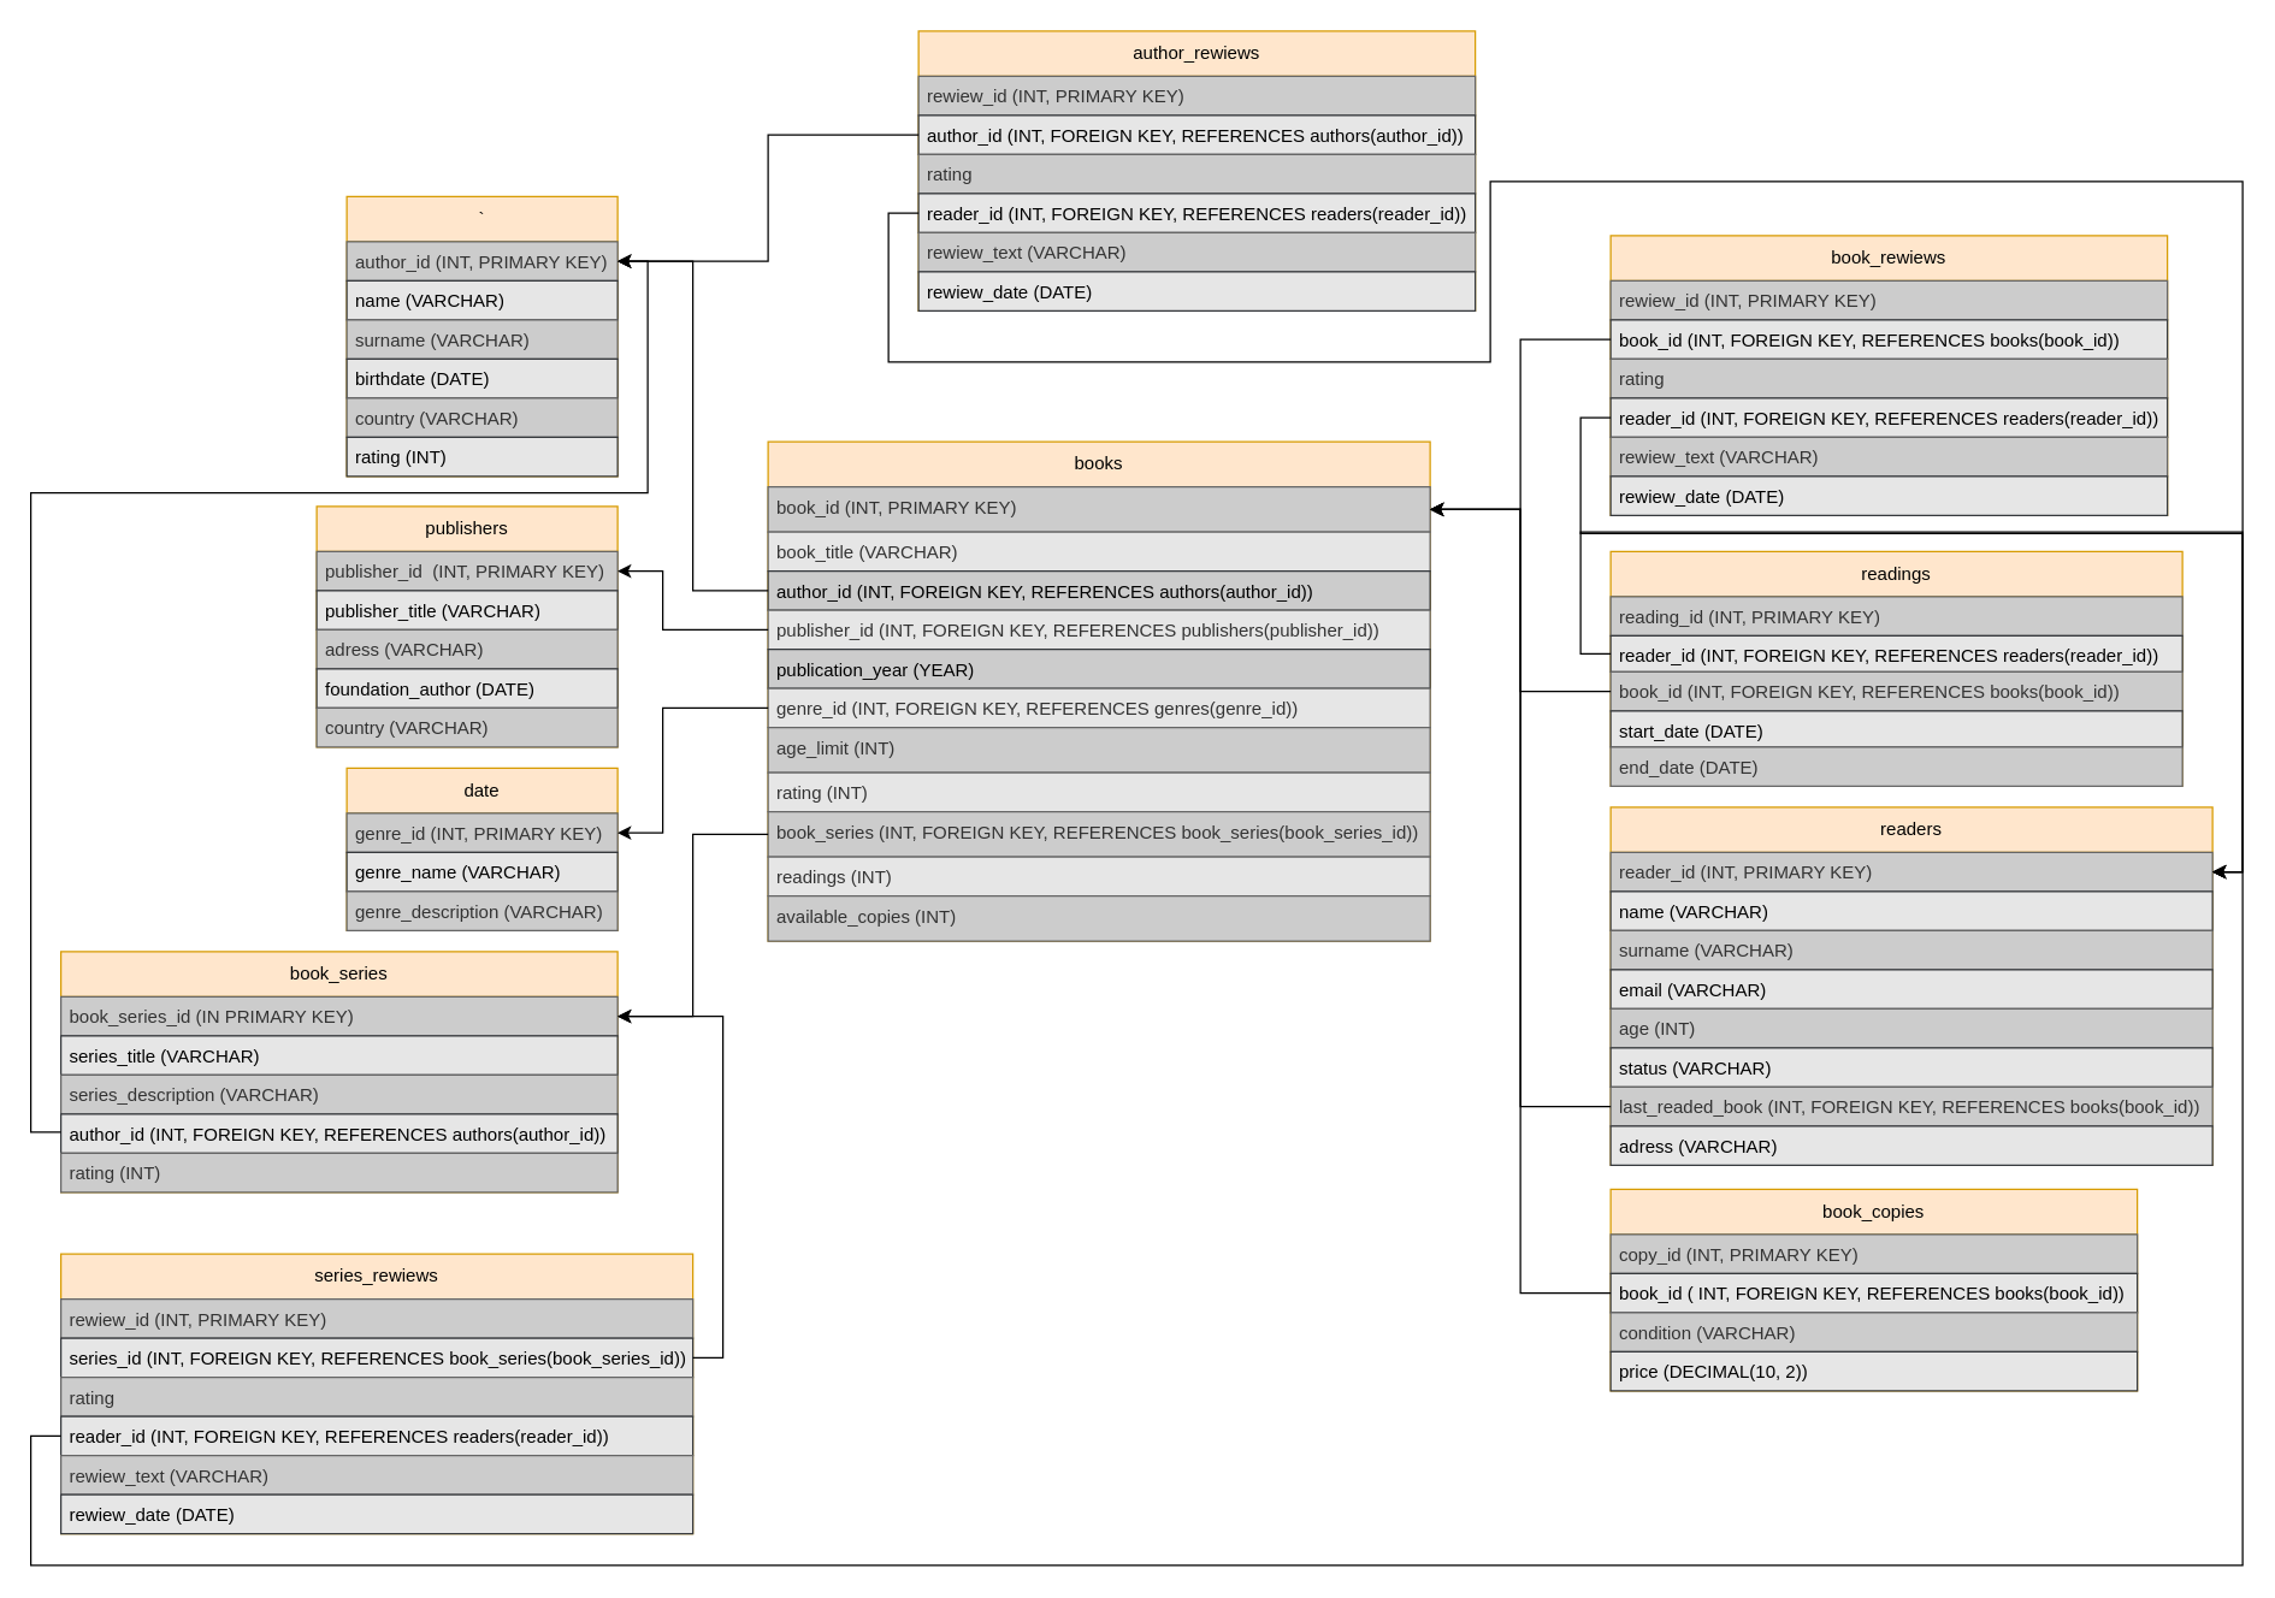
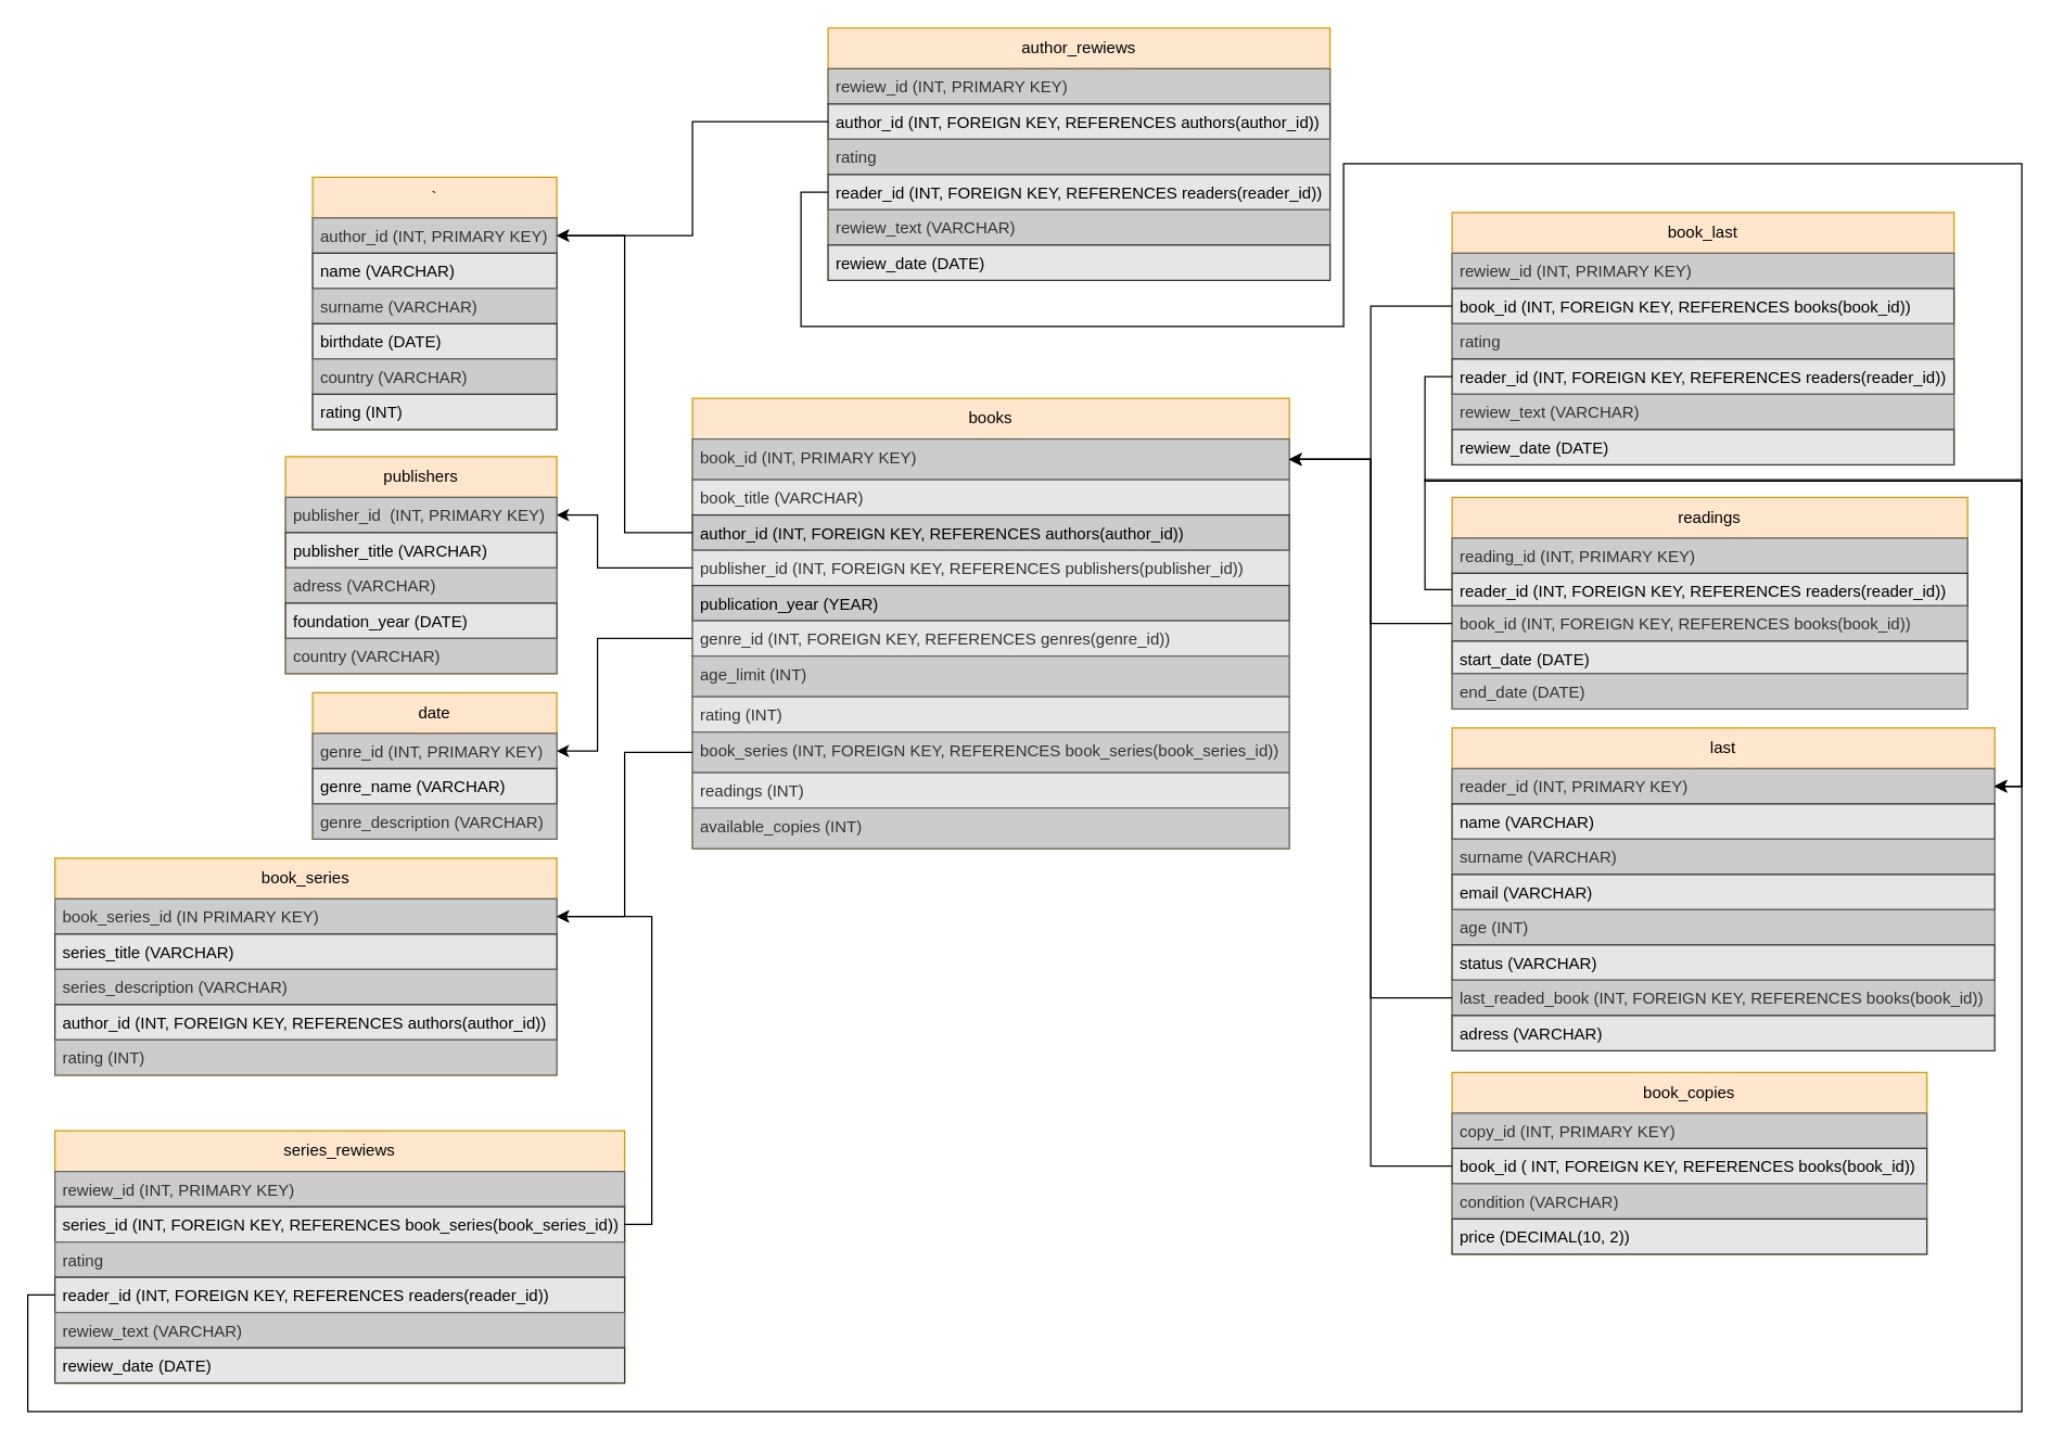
- <mxCell id="45" value="book_rewiews" style="swimlane;fontStyle=0;childLayout=stackLayout;horizontal=1;startSize=30;fillColor=#ffe6cc;horizontalStack=0;resizeParent=1;resizeParentMax=0;resizeLast=0;collapsible=1;marginBottom=0;whiteSpace=wrap;html=1;strokeColor=#d79b00;rounded=0;glass=0;shadow=0;" vertex="1" parent="1"><mxGeometry x="1070" y="156" width="370" height="186" as="geometry"><mxRectangle x="60" y="250" width="100" height="30" as="alternateBounds" /></mxGeometry></mxCell>
+ <mxCell id="45" value="book_last" style="swimlane;fontStyle=0;childLayout=stackLayout;horizontal=1;startSize=30;fillColor=#ffe6cc;horizontalStack=0;resizeParent=1;resizeParentMax=0;resizeLast=0;collapsible=1;marginBottom=0;whiteSpace=wrap;html=1;strokeColor=#d79b00;rounded=0;glass=0;shadow=0;" vertex="1" parent="1"><mxGeometry x="1070" y="156" width="370" height="186" as="geometry"><mxRectangle x="60" y="250" width="100" height="30" as="alternateBounds" /></mxGeometry></mxCell>
- <mxCell id="93" style="edgeStyle=orthogonalEdgeStyle;rounded=0;orthogonalLoop=1;jettySize=auto;html=1;exitX=0;exitY=0.75;exitDx=0;exitDy=0;entryX=1;entryY=0.5;entryDx=0;entryDy=0;" edge="1" parent="1" source="53" target="3"><mxGeometry relative="1" as="geometry"><mxPoint x="40" y="750" as="sourcePoint" /><mxPoint x="410" y="170" as="targetPoint" /><Array as="points"><mxPoint x="20" y="752" /><mxPoint x="20" y="327" /><mxPoint x="430" y="327" /><mxPoint x="430" y="173" /></Array></mxGeometry></mxCell>
- <mxCell id="25" value="foundation_author (DATE)" style="text;strokeColor=#36393d;fillColor=#E6E6E6;align=left;verticalAlign=top;spacingLeft=4;spacingRight=4;overflow=hidden;rotatable=0;points=[[0,0.5],[1,0.5]];portConstraint=eastwest;whiteSpace=wrap;html=1;rounded=0;glass=0;shadow=0;" vertex="1" parent="21"><mxGeometry y="108" width="200" height="26" as="geometry" /></mxCell>
+ <mxCell id="25" value="foundation_year (DATE)" style="text;strokeColor=#36393d;fillColor=#E6E6E6;align=left;verticalAlign=top;spacingLeft=4;spacingRight=4;overflow=hidden;rotatable=0;points=[[0,0.5],[1,0.5]];portConstraint=eastwest;whiteSpace=wrap;html=1;rounded=0;glass=0;shadow=0;" vertex="1" parent="21"><mxGeometry y="108" width="200" height="26" as="geometry" /></mxCell>
- <mxCell id="36" value="readers" style="swimlane;fontStyle=0;childLayout=stackLayout;horizontal=1;startSize=30;fillColor=#ffe6cc;horizontalStack=0;resizeParent=1;resizeParentMax=0;resizeLast=0;collapsible=1;marginBottom=0;whiteSpace=wrap;html=1;strokeColor=#d79b00;rounded=0;glass=0;shadow=0;" vertex="1" parent="1"><mxGeometry x="1070" y="536" width="400" height="238" as="geometry"><mxRectangle x="60" y="250" width="100" height="30" as="alternateBounds" /></mxGeometry></mxCell>
+ <mxCell id="36" value="last" style="swimlane;fontStyle=0;childLayout=stackLayout;horizontal=1;startSize=30;fillColor=#ffe6cc;horizontalStack=0;resizeParent=1;resizeParentMax=0;resizeLast=0;collapsible=1;marginBottom=0;whiteSpace=wrap;html=1;strokeColor=#d79b00;rounded=0;glass=0;shadow=0;" vertex="1" parent="1"><mxGeometry x="1070" y="536" width="400" height="238" as="geometry"><mxRectangle x="60" y="250" width="100" height="30" as="alternateBounds" /></mxGeometry></mxCell>
